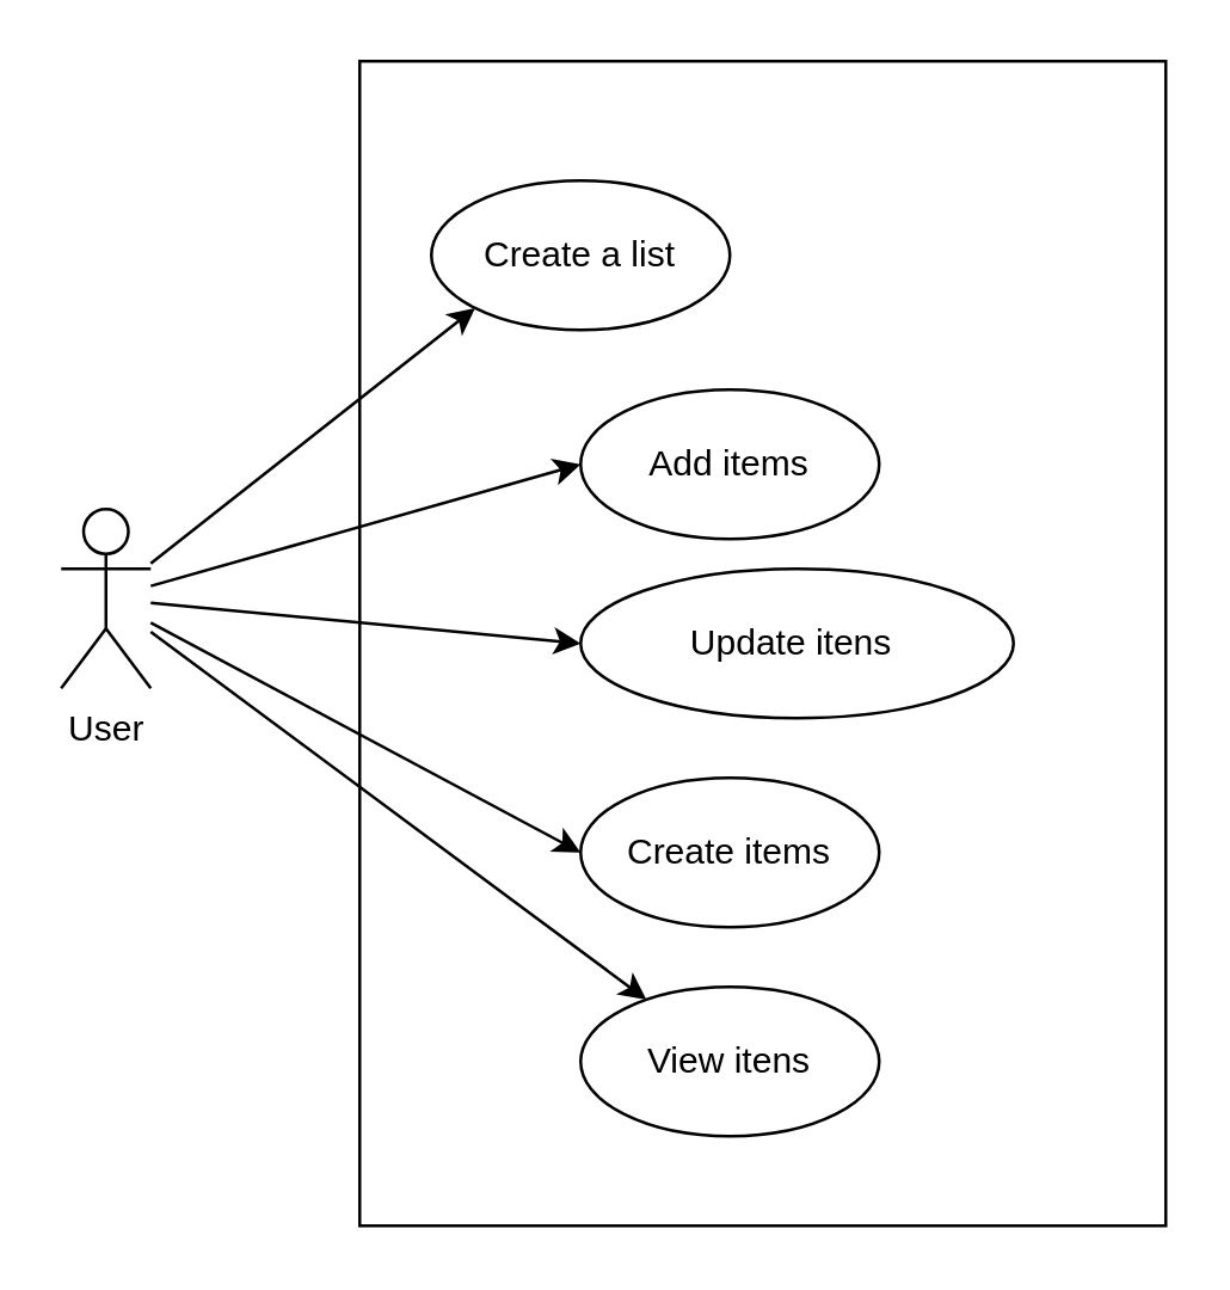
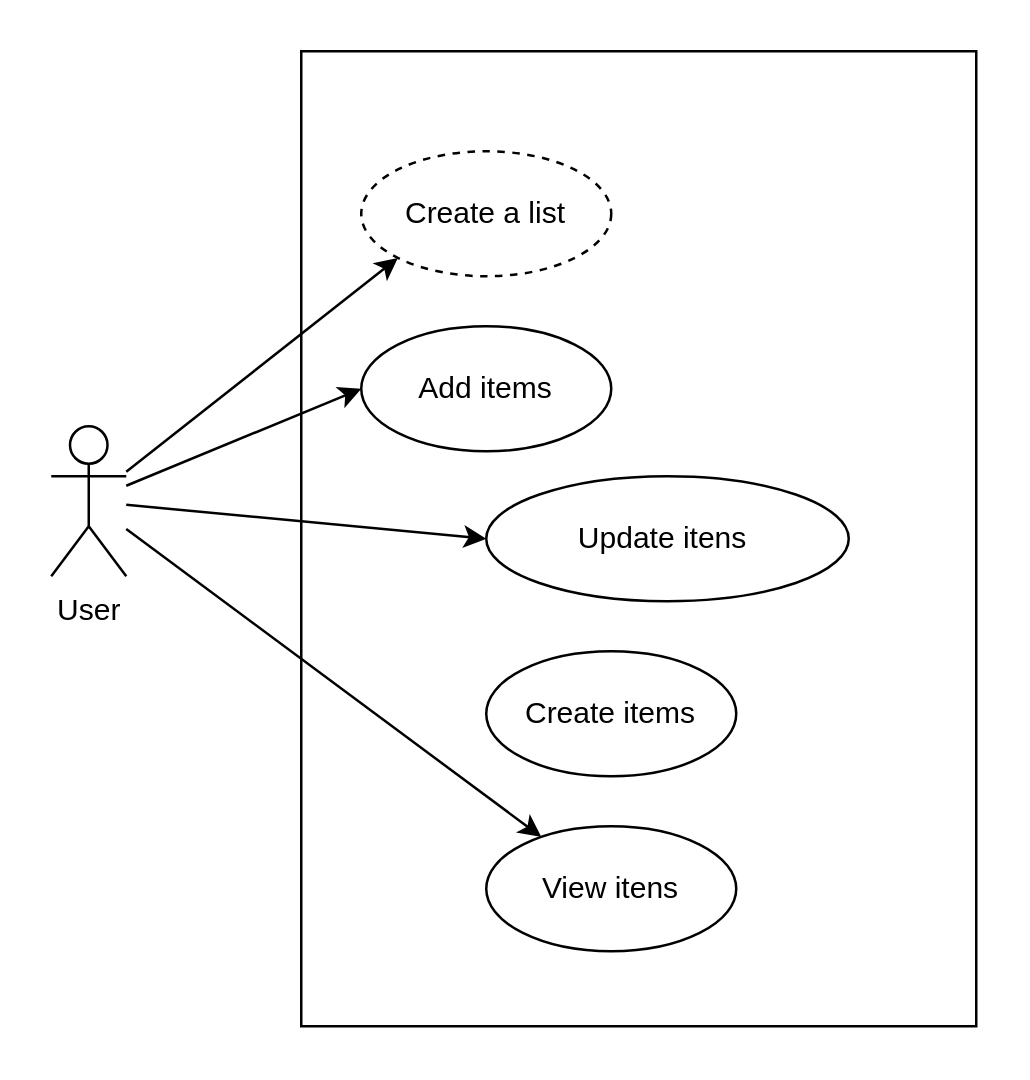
- <mxCell id="9" value="Create a list" style="ellipse;whiteSpace=wrap;html=1;fillColor=none;" vertex="1" parent="1"><mxGeometry x="144" y="60" width="100" height="50" as="geometry" /></mxCell>
+ <mxCell id="9" value="Create a list" style="ellipse;whiteSpace=wrap;html=1;fillColor=none;dashed=1;" vertex="1" parent="1"><mxGeometry x="144" y="60" width="100" height="50" as="geometry" /></mxCell>
- <mxCell id="10" value="Add items" style="ellipse;whiteSpace=wrap;html=1;fillColor=none;" vertex="1" parent="1"><mxGeometry x="194" y="130" width="100" height="50" as="geometry" /></mxCell>
+ <mxCell id="10" value="Add items" style="ellipse;whiteSpace=wrap;html=1;fillColor=none;" vertex="1" parent="1"><mxGeometry x="144" y="130" width="100" height="50" as="geometry" /></mxCell>
- <mxCell id="6" style="edgeStyle=none;html=1;entryX=0;entryY=0.5;entryDx=0;entryDy=0;" edge="1" parent="1" source="8" target="12"><mxGeometry relative="1" as="geometry" /></mxCell>
